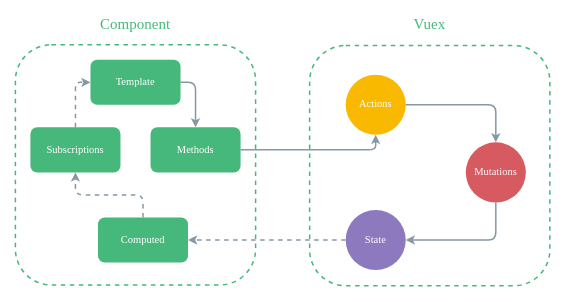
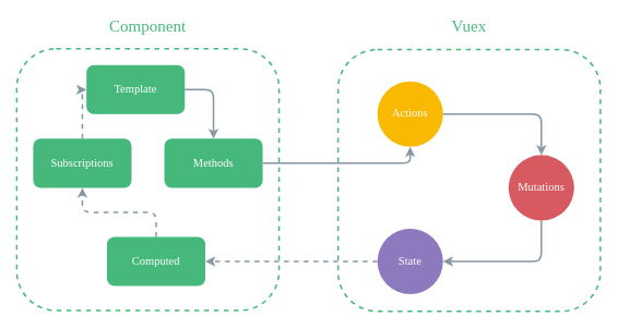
- <mxCell id="3" value="&lt;font color=&quot;#ffffff&quot; style=&quot;font-size: 14px;&quot;&gt;Template&lt;/font&gt;" style="rounded=1;whiteSpace=wrap;html=1;dashed=1;strokeColor=none;strokeWidth=2;fillColor=#47b87b;fontFamily=Verdana;fontSize=14;" vertex="1" parent="1"><mxGeometry x="120" y="79" width="120" height="60" as="geometry" /></mxCell>
+ <mxCell id="3" value="&lt;font color=&quot;#ffffff&quot; style=&quot;font-size: 14px;&quot;&gt;Template&lt;/font&gt;" style="rounded=1;whiteSpace=wrap;html=1;dashed=1;strokeColor=none;strokeWidth=2;fillColor=#47b87b;fontFamily=Verdana;fontSize=14;" vertex="1" parent="1"><mxGeometry x="105" y="79" width="120" height="60" as="geometry" /></mxCell>
